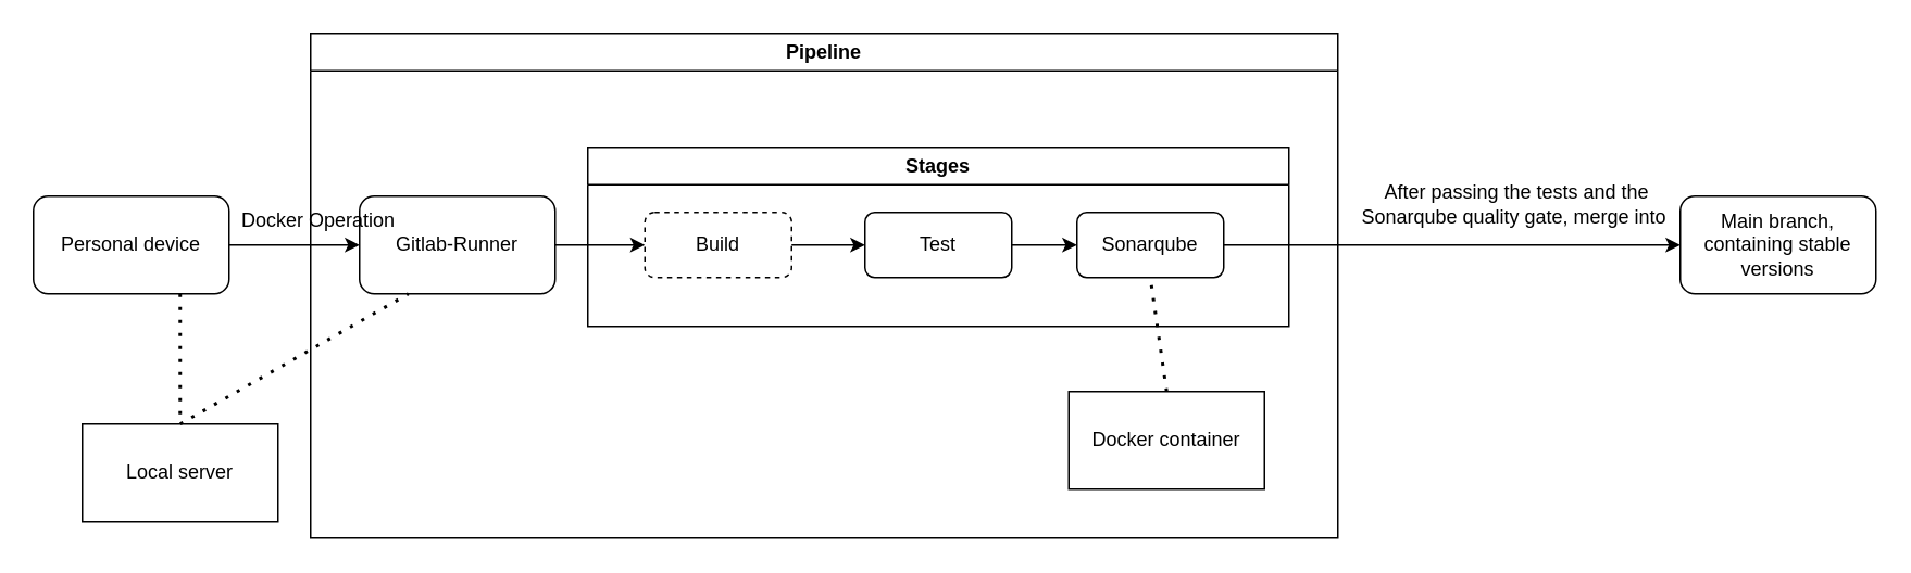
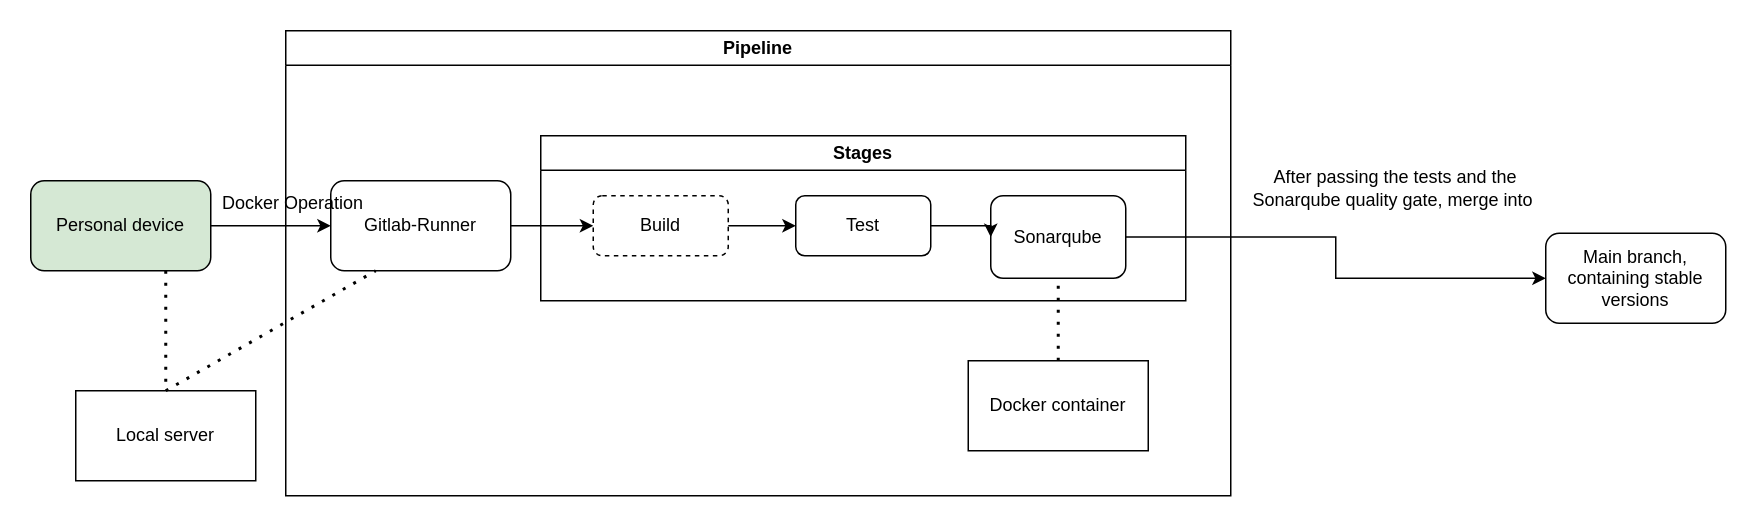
- <mxCell id="2" value="Personal device" style="rounded=1;whiteSpace=wrap;html=1;" parent="1" vertex="1"><mxGeometry x="20" y="120" width="120" height="60" as="geometry" /></mxCell>
+ <mxCell id="2" value="Personal device" style="rounded=1;whiteSpace=wrap;html=1;fillColor=#d5e8d4;" parent="1" vertex="1"><mxGeometry x="20" y="120" width="120" height="60" as="geometry" /></mxCell>
- <mxCell id="15" value="Sonarqube" style="rounded=1;whiteSpace=wrap;html=1;" vertex="1" parent="12"><mxGeometry x="300" y="40" width="90" height="40" as="geometry" /></mxCell>
+ <mxCell id="15" value="Sonarqube" style="rounded=1;whiteSpace=wrap;html=1;" vertex="1" parent="12"><mxGeometry x="300" y="40" width="90" height="55" as="geometry" /></mxCell>
- <mxCell id="10" value="Main branch, containing stable versions" style="whiteSpace=wrap;html=1;rounded=1;" parent="1" vertex="1"><mxGeometry x="1030" y="120" width="120" height="60" as="geometry" /></mxCell>
+ <mxCell id="10" value="Main branch, containing stable versions" style="whiteSpace=wrap;html=1;rounded=1;" parent="1" vertex="1"><mxGeometry x="1030" y="155" width="120" height="60" as="geometry" /></mxCell>
- <mxCell id="18" value="Docker container" style="rounded=0;whiteSpace=wrap;html=1;" parent="11" vertex="1"><mxGeometry x="465" y="220" width="120" height="60" as="geometry" /></mxCell>
+ <mxCell id="18" value="Docker container" style="rounded=0;whiteSpace=wrap;html=1;" parent="11" vertex="1"><mxGeometry x="455" y="220" width="120" height="60" as="geometry" /></mxCell>
